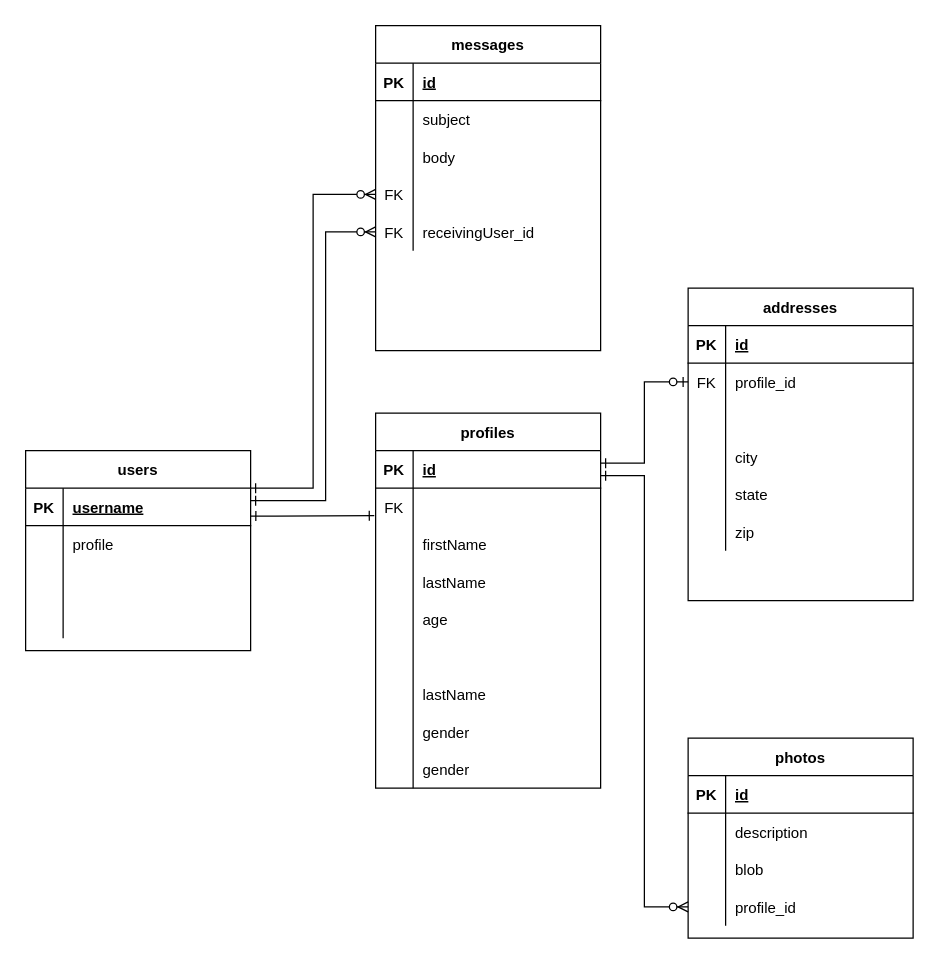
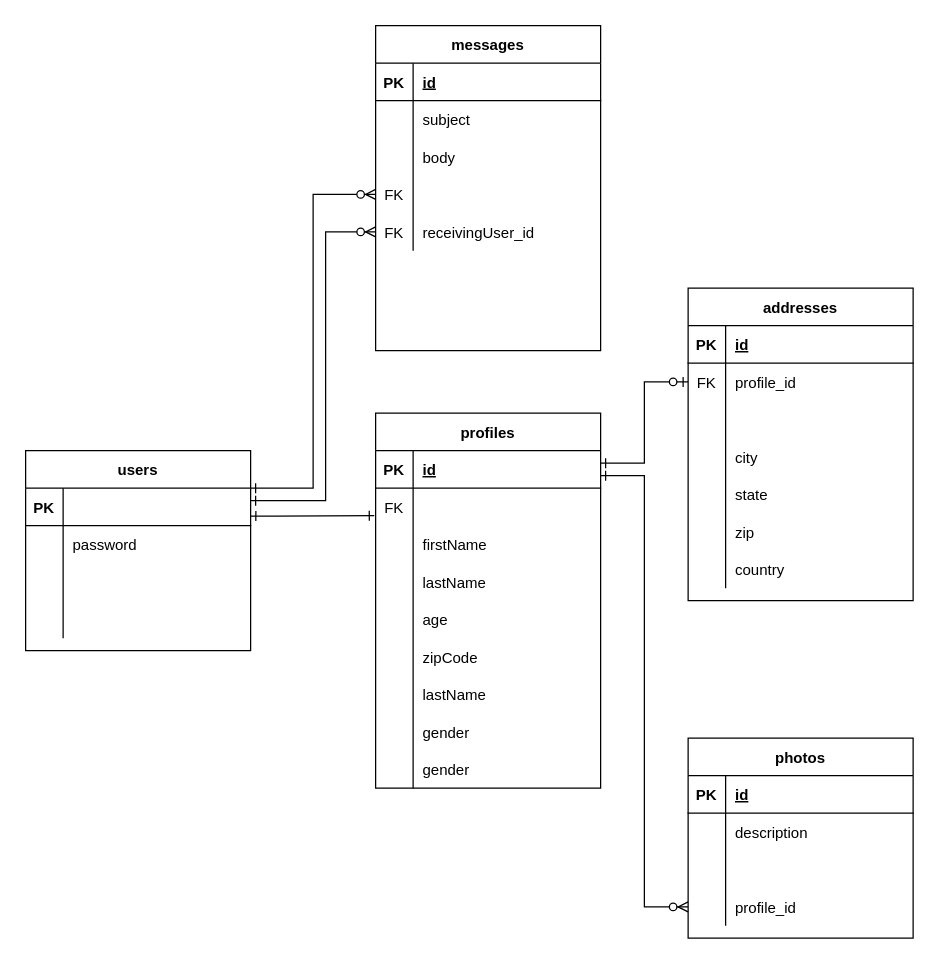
- <mxCell id="5" value="username" style="shape=partialRectangle;connectable=0;fillColor=none;top=0;left=0;bottom=0;right=0;align=left;spacingLeft=6;fontStyle=5;overflow=hidden;" vertex="1" parent="3"><mxGeometry x="30" width="150" height="30" as="geometry" /></mxCell>
- <mxCell id="8" value="profile" style="shape=partialRectangle;connectable=0;fillColor=none;top=0;left=0;bottom=0;right=0;align=left;spacingLeft=6;overflow=hidden;" vertex="1" parent="6"><mxGeometry x="30" width="150" height="30" as="geometry" /></mxCell>
+ <mxCell id="8" value="password" style="shape=partialRectangle;connectable=0;fillColor=none;top=0;left=0;bottom=0;right=0;align=left;spacingLeft=6;overflow=hidden;" vertex="1" parent="6"><mxGeometry x="30" width="150" height="30" as="geometry" /></mxCell>
+ <mxCell id="78" value="country" style="shape=partialRectangle;connectable=0;fillColor=none;top=0;left=0;bottom=0;right=0;align=left;spacingLeft=6;overflow=hidden;" vertex="1" parent="76"><mxGeometry x="30" width="150" height="30" as="geometry" /></mxCell>
+ <mxCell id="48" value="zipCode" style="shape=partialRectangle;connectable=0;fillColor=none;top=0;left=0;bottom=0;right=0;align=left;spacingLeft=6;overflow=hidden;" vertex="1" parent="46"><mxGeometry x="30" width="150" height="30" as="geometry" /></mxCell>
- <mxCell id="91" value="blob" style="shape=partialRectangle;connectable=0;fillColor=none;top=0;left=0;bottom=0;right=0;align=left;spacingLeft=6;overflow=hidden;" vertex="1" parent="89"><mxGeometry x="30" width="150" height="30" as="geometry" /></mxCell>
